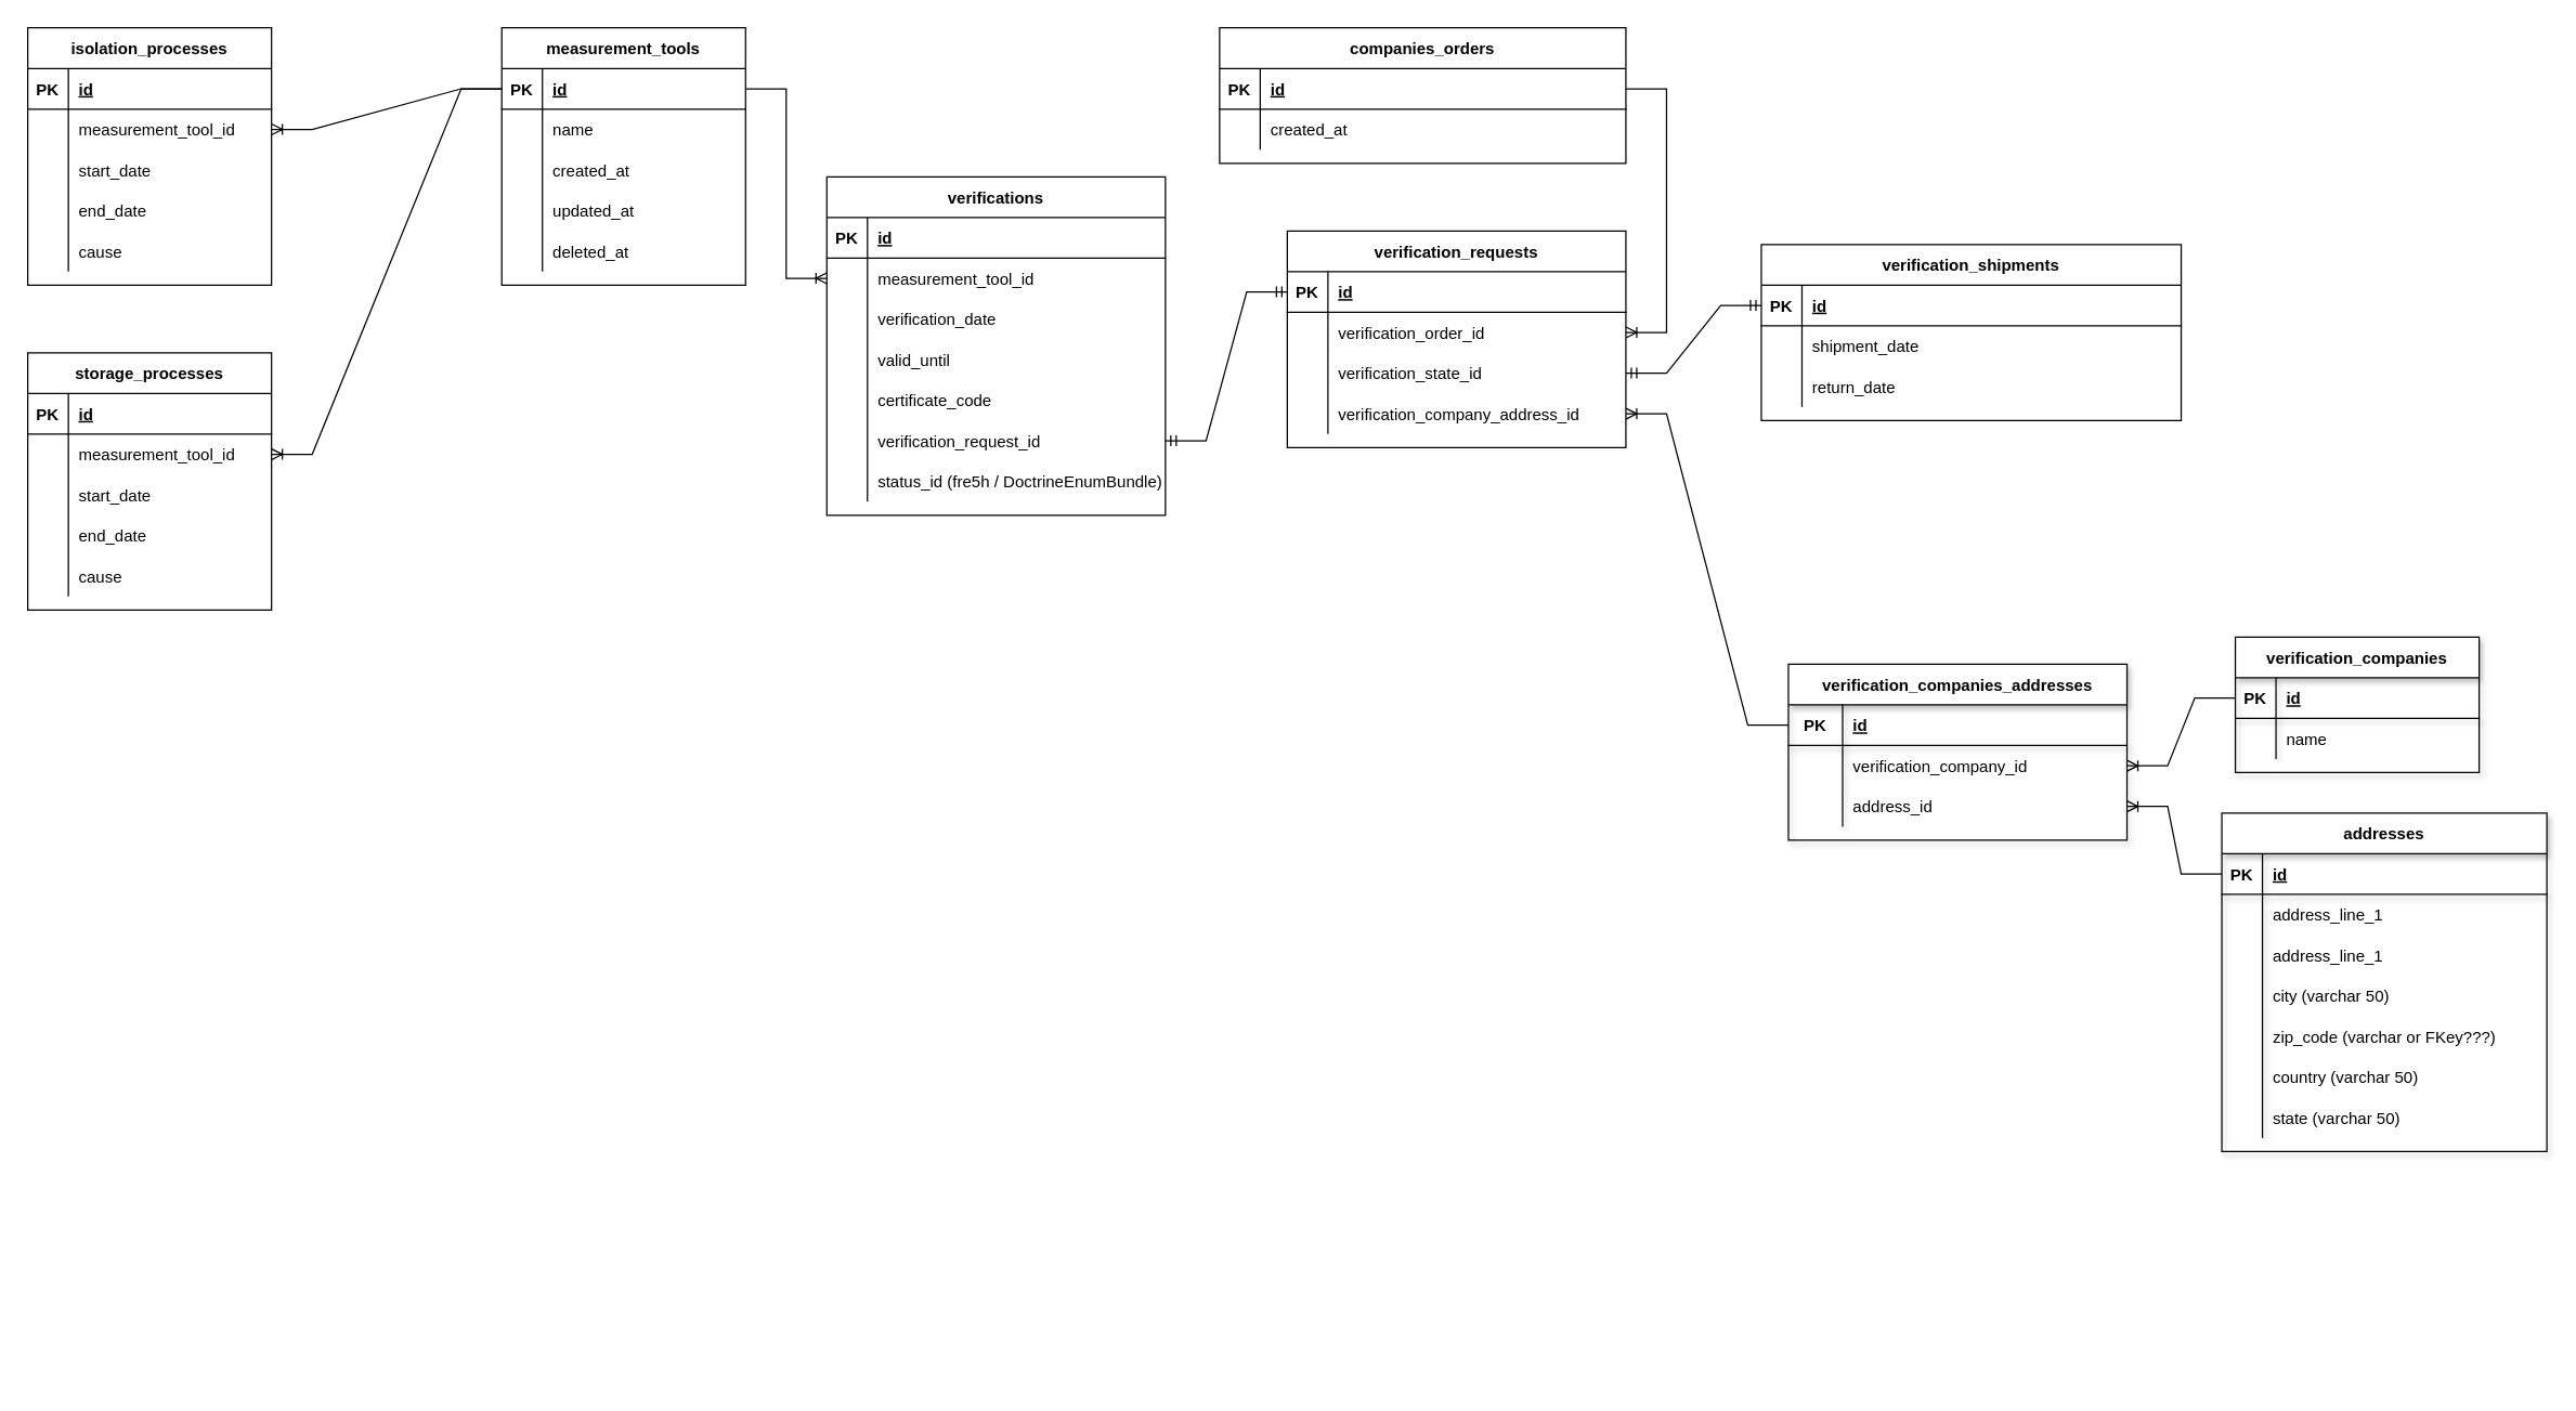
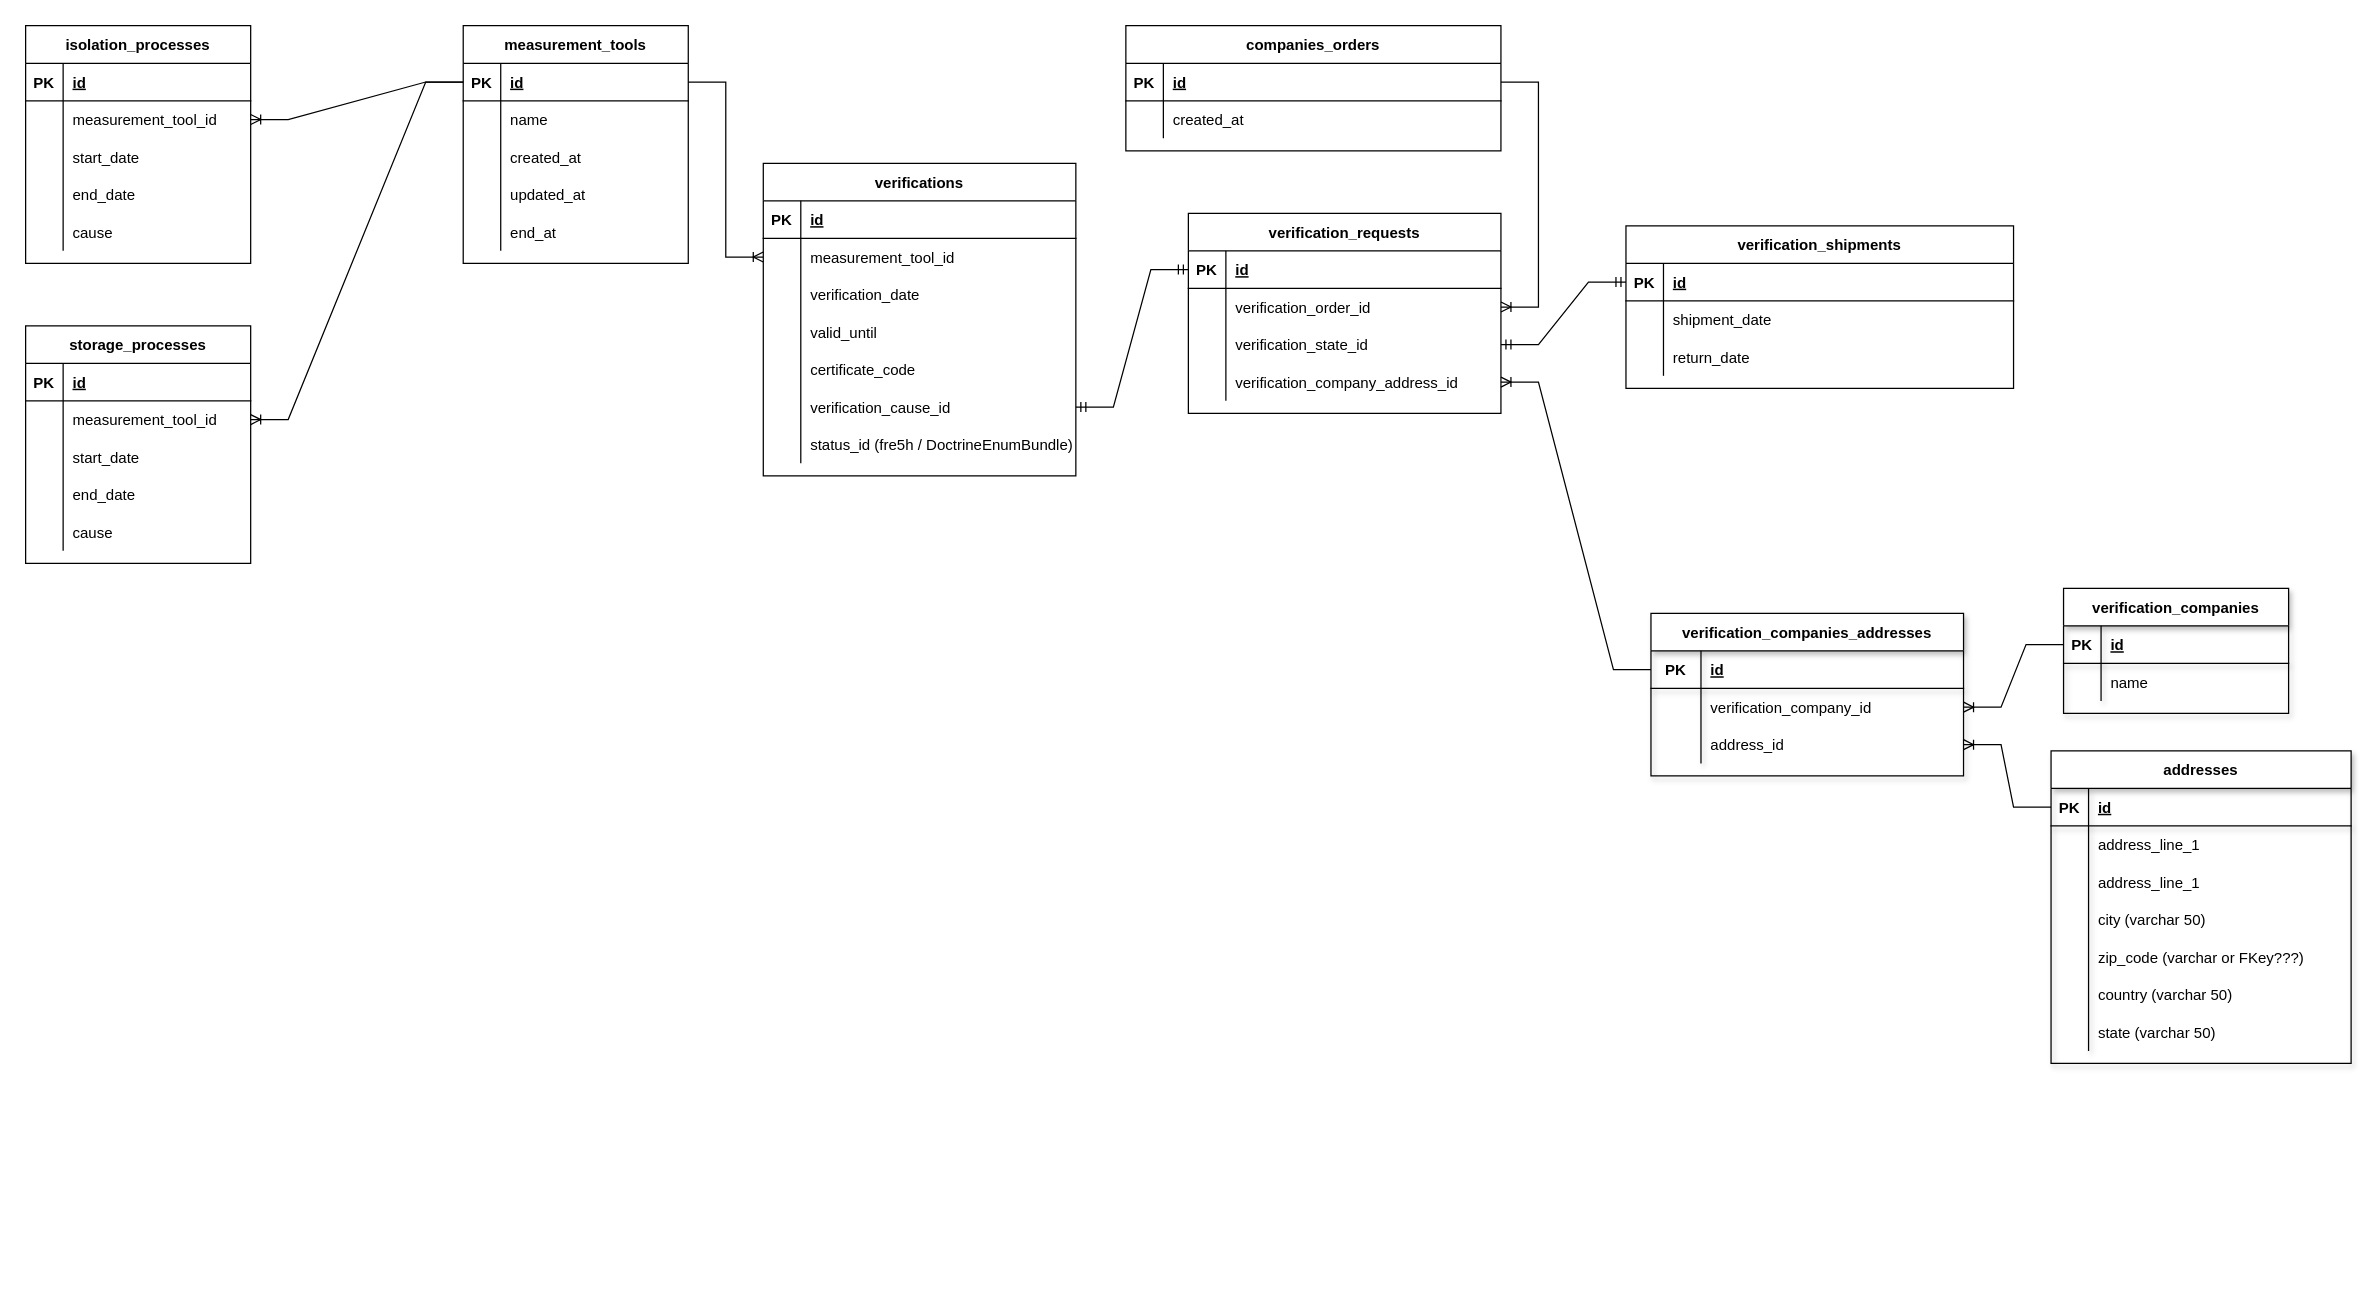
- <mxCell id="17" value="deleted_at" style="shape=partialRectangle;connectable=0;fillColor=none;top=0;left=0;bottom=0;right=0;align=left;spacingLeft=6;overflow=hidden;" parent="15" vertex="1"><mxGeometry x="30" width="150" height="30" as="geometry"><mxRectangle width="150" height="30" as="alternateBounds" /></mxGeometry></mxCell>
+ <mxCell id="17" value="end_at" style="shape=partialRectangle;connectable=0;fillColor=none;top=0;left=0;bottom=0;right=0;align=left;spacingLeft=6;overflow=hidden;" parent="15" vertex="1"><mxGeometry x="30" width="150" height="30" as="geometry"><mxRectangle width="150" height="30" as="alternateBounds" /></mxGeometry></mxCell>
- <mxCell id="97" value="verification_request_id" style="shape=partialRectangle;connectable=0;fillColor=none;top=0;left=0;bottom=0;right=0;align=left;spacingLeft=6;overflow=hidden;" parent="95" vertex="1"><mxGeometry x="30" width="220" height="30" as="geometry"><mxRectangle width="220" height="30" as="alternateBounds" /></mxGeometry></mxCell>
+ <mxCell id="97" value="verification_cause_id" style="shape=partialRectangle;connectable=0;fillColor=none;top=0;left=0;bottom=0;right=0;align=left;spacingLeft=6;overflow=hidden;" parent="95" vertex="1"><mxGeometry x="30" width="220" height="30" as="geometry"><mxRectangle width="220" height="30" as="alternateBounds" /></mxGeometry></mxCell>
